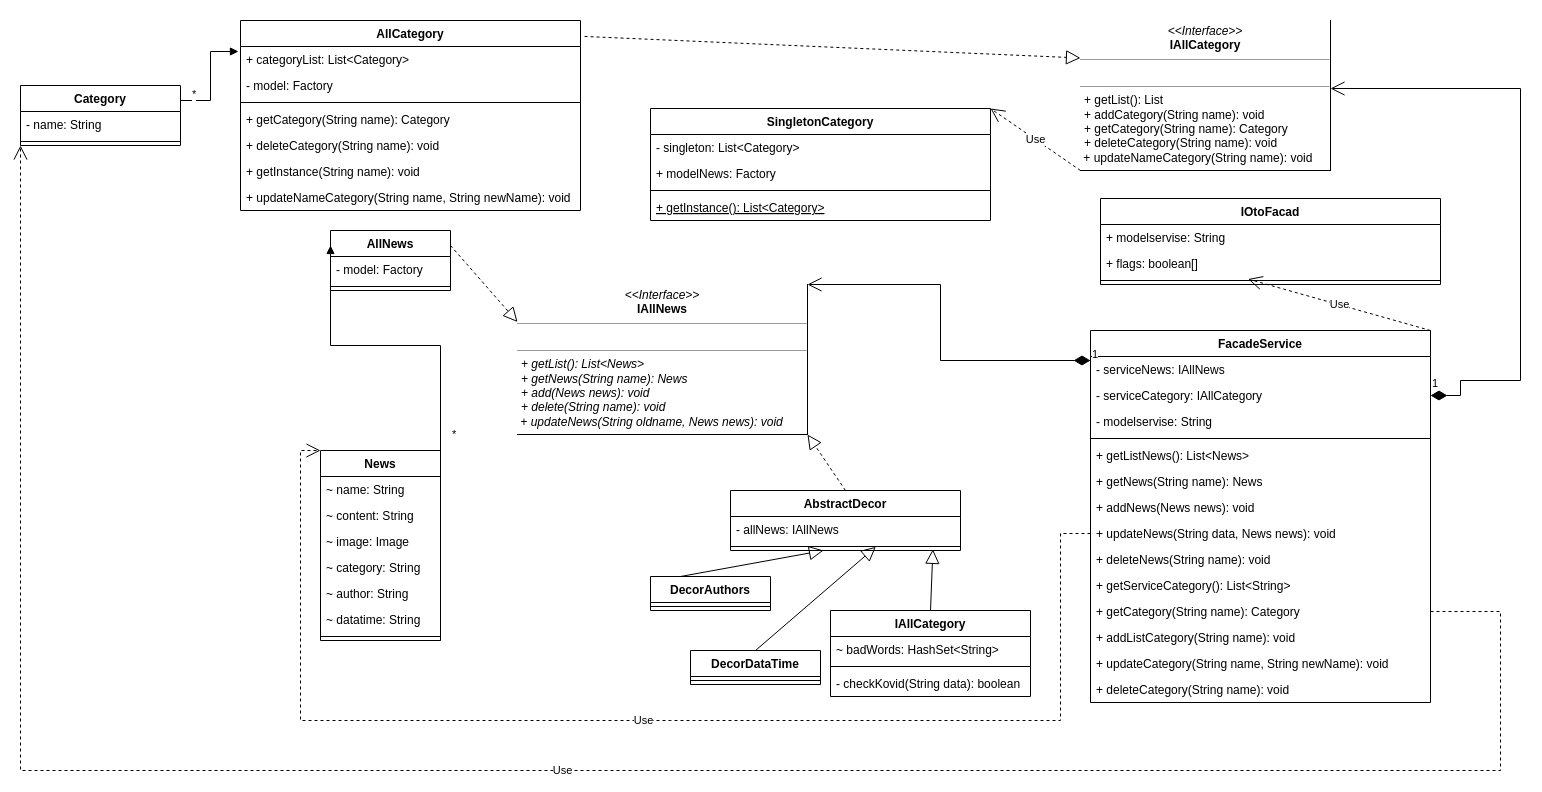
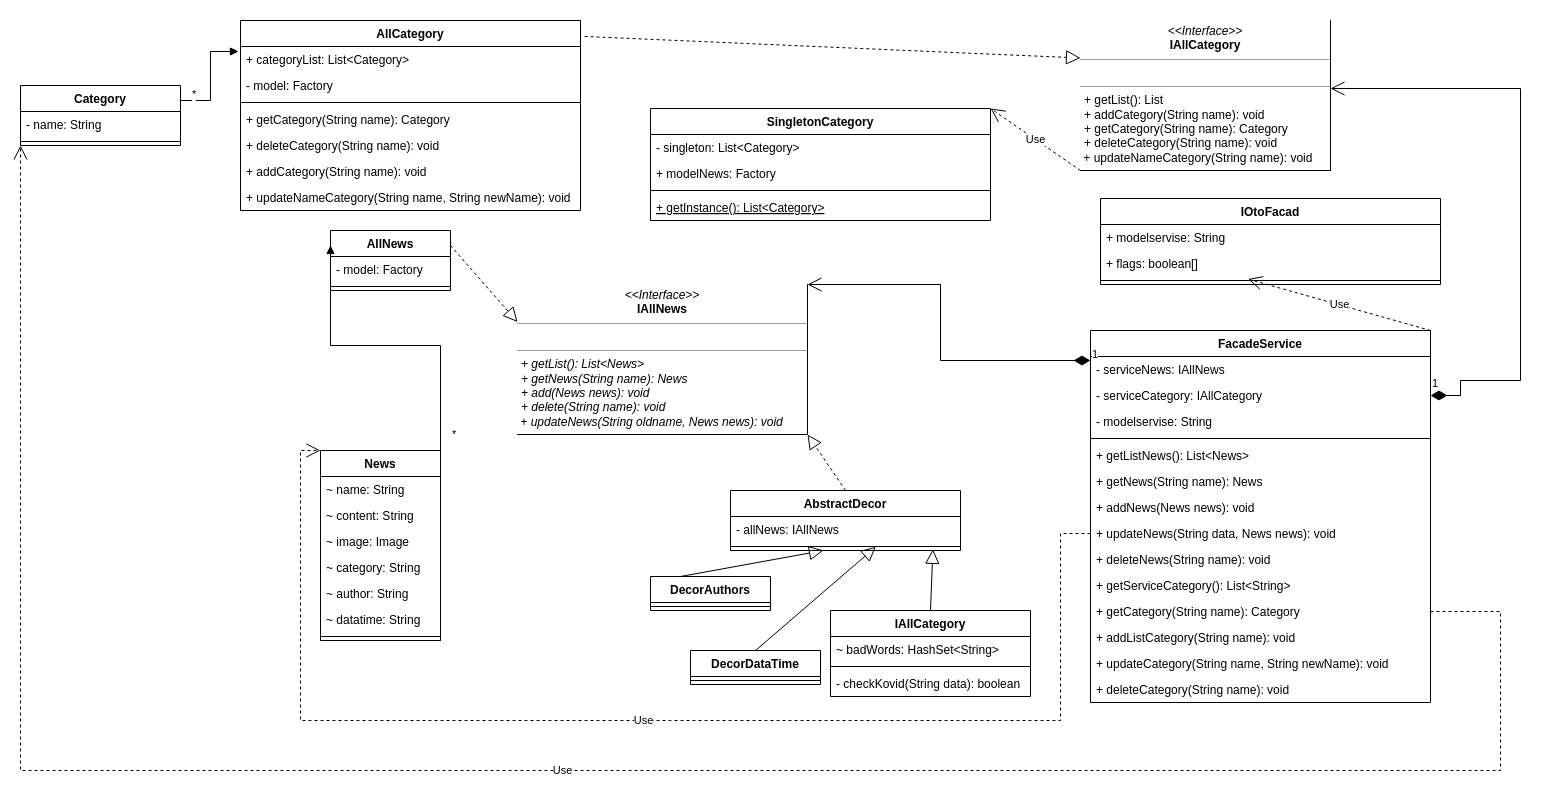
- <mxCell id="11" value="+ getInstance(String name): void" style="text;strokeColor=none;fillColor=none;align=left;verticalAlign=top;spacingLeft=4;spacingRight=4;overflow=hidden;rotatable=0;points=[[0,0.5],[1,0.5]];portConstraint=eastwest;labelBackgroundColor=#FFFFFF;" vertex="1" parent="5"><mxGeometry y="138" width="340" height="26" as="geometry" /></mxCell>
+ <mxCell id="11" value="+ addCategory(String name): void" style="text;strokeColor=none;fillColor=none;align=left;verticalAlign=top;spacingLeft=4;spacingRight=4;overflow=hidden;rotatable=0;points=[[0,0.5],[1,0.5]];portConstraint=eastwest;labelBackgroundColor=#FFFFFF;" vertex="1" parent="5"><mxGeometry y="138" width="340" height="26" as="geometry" /></mxCell>
